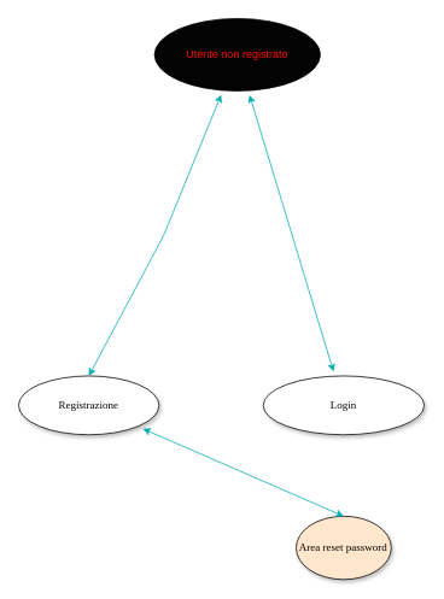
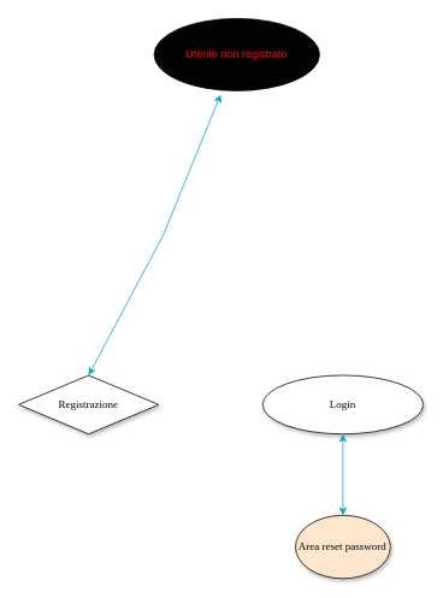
- <mxCell id="8" value="" style="endArrow=classic;startArrow=classic;html=1;rounded=0;shadow=0;strokeColor=#00ADB3;sourcePerimeterSpacing=5;targetPerimeterSpacing=5;jumpStyle=gap;" edge="1" parent="1" source="2" target="3"><mxGeometry width="50" height="50" relative="1" as="geometry"><mxPoint x="107.5" y="425" as="sourcePoint" /><mxPoint x="271.5" y="110" as="targetPoint" /><Array as="points" /></mxGeometry></mxCell>
- <mxCell id="6" value="Registrazione" style="ellipse;whiteSpace=wrap;html=1;rounded=0;shadow=1;comic=0;labelBackgroundColor=none;strokeWidth=1;fontFamily=Verdana;fontSize=12;align=center;" vertex="1" parent="1"><mxGeometry x="20" y="415" width="155" height="65" as="geometry" /></mxCell>
+ <mxCell id="6" value="Registrazione" style="rhombus;whiteSpace=wrap;html=1;shadow=1;comic=0;labelBackgroundColor=none;strokeWidth=1;fontFamily=Verdana;fontSize=12;align=center;" vertex="1" parent="1"><mxGeometry x="20" y="415" width="155" height="65" as="geometry" /></mxCell>
- <mxCell id="5" value="" style="endArrow=classic;startArrow=classic;html=1;rounded=0;shadow=0;strokeColor=#00ADB3;sourcePerimeterSpacing=5;targetPerimeterSpacing=5;jumpStyle=gap;exitX=0.5;exitY=0;exitDx=0;exitDy=0;" edge="1" parent="1" source="4" target="6"><mxGeometry width="50" height="50" relative="1" as="geometry"><mxPoint x="290" y="610" as="sourcePoint" /><mxPoint x="592.13" y="495" as="targetPoint" /></mxGeometry></mxCell>
+ <mxCell id="5" value="" style="endArrow=classic;startArrow=classic;html=1;rounded=0;shadow=0;strokeColor=#00ADB3;sourcePerimeterSpacing=5;targetPerimeterSpacing=5;jumpStyle=gap;entryX=0.5;entryY=1;entryDx=0;entryDy=0;exitX=0.5;exitY=0;exitDx=0;exitDy=0;" edge="1" parent="1" source="4" target="2"><mxGeometry width="50" height="50" relative="1" as="geometry"><mxPoint x="290" y="610" as="sourcePoint" /><mxPoint x="592.13" y="495" as="targetPoint" /></mxGeometry></mxCell>
